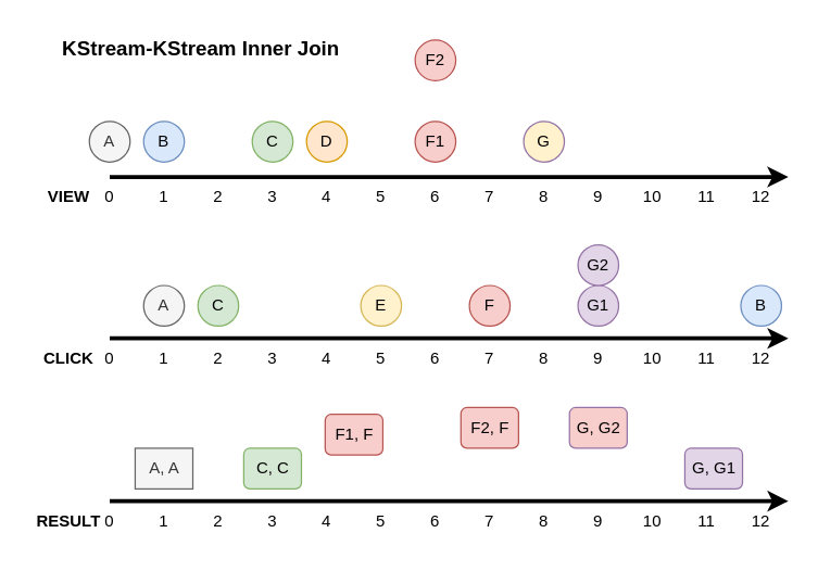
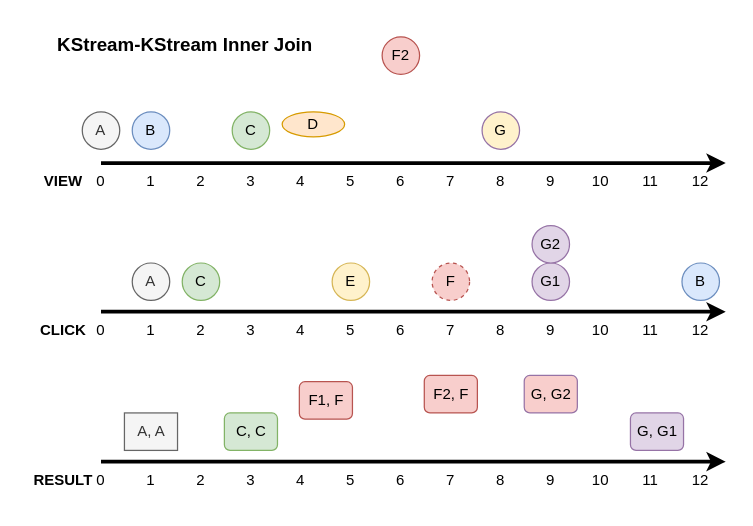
- <mxCell id="38" value="D" style="ellipse;whiteSpace=wrap;html=1;aspect=fixed;fillColor=#ffe6cc;strokeColor=#d79b00;" parent="1" vertex="1"><mxGeometry x="225" y="89" width="30" height="30" as="geometry" /></mxCell>
+ <mxCell id="38" value="D" style="ellipse;whiteSpace=wrap;html=1;aspect=fixed;fillColor=#ffe6cc;strokeColor=#d79b00;" parent="1" vertex="1"><mxGeometry x="225" y="89" width="50" height="20" as="geometry" /></mxCell>
- <mxCell id="40" value="F1" style="ellipse;whiteSpace=wrap;html=1;aspect=fixed;fillColor=#f8cecc;strokeColor=#b85450;" parent="1" vertex="1"><mxGeometry x="305" y="89" width="30" height="30" as="geometry" /></mxCell>
- <mxCell id="43" value="F" style="ellipse;whiteSpace=wrap;html=1;aspect=fixed;fillColor=#f8cecc;strokeColor=#b85450;" parent="1" vertex="1"><mxGeometry x="345" y="210" width="30" height="30" as="geometry" /></mxCell>
+ <mxCell id="43" value="F" style="ellipse;whiteSpace=wrap;html=1;aspect=fixed;fillColor=#f8cecc;strokeColor=#b85450;dashed=1;" parent="1" vertex="1"><mxGeometry x="345" y="210" width="30" height="30" as="geometry" /></mxCell>
